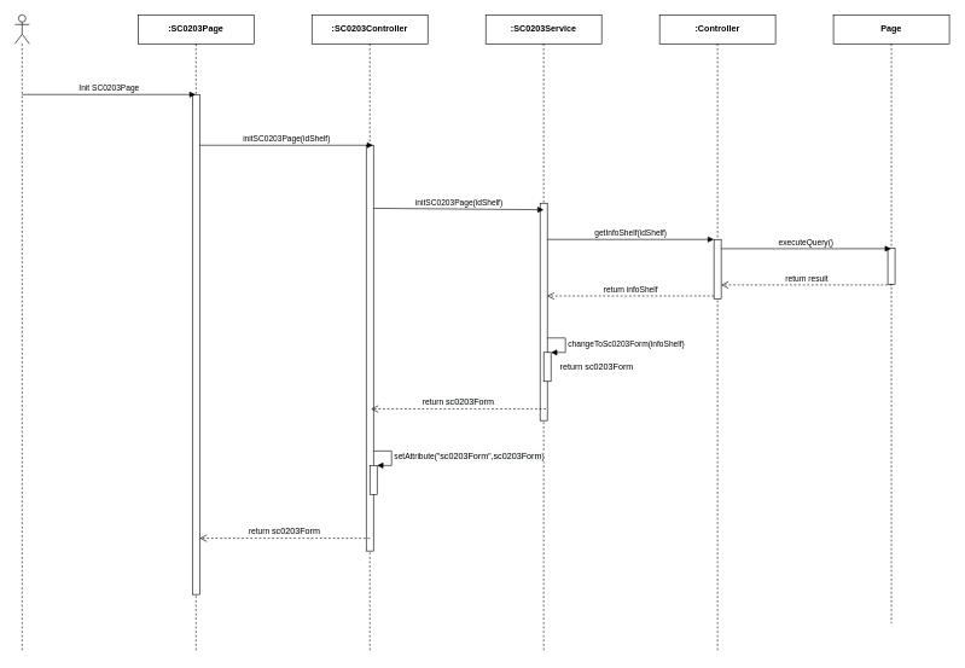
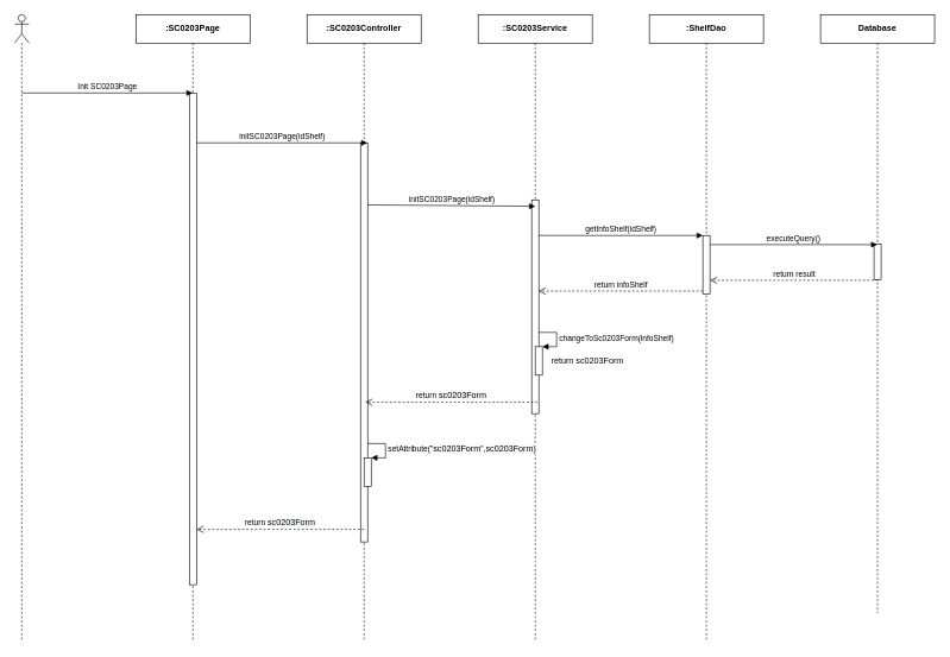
- <mxCell id="5" value="&lt;b&gt;:Controller&lt;/b&gt;" style="shape=umlLifeline;perimeter=lifelinePerimeter;whiteSpace=wrap;html=1;container=1;collapsible=0;recursiveResize=0;outlineConnect=0;" parent="1" vertex="1"><mxGeometry x="910" y="20" width="160" height="880" as="geometry" /></mxCell>
+ <mxCell id="5" value="&lt;b&gt;:ShelfDao&lt;/b&gt;" style="shape=umlLifeline;perimeter=lifelinePerimeter;whiteSpace=wrap;html=1;container=1;collapsible=0;recursiveResize=0;outlineConnect=0;" parent="1" vertex="1"><mxGeometry x="910" y="20" width="160" height="880" as="geometry" /></mxCell>
- <mxCell id="23" value="&lt;b&gt;Page&lt;/b&gt;" style="shape=umlLifeline;perimeter=lifelinePerimeter;whiteSpace=wrap;html=1;container=1;collapsible=0;recursiveResize=0;outlineConnect=0;" parent="1" vertex="1"><mxGeometry x="1150" y="20" width="160" height="840" as="geometry" /></mxCell>
+ <mxCell id="23" value="&lt;b&gt;Database&lt;/b&gt;" style="shape=umlLifeline;perimeter=lifelinePerimeter;whiteSpace=wrap;html=1;container=1;collapsible=0;recursiveResize=0;outlineConnect=0;" parent="1" vertex="1"><mxGeometry x="1150" y="20" width="160" height="840" as="geometry" /></mxCell>
